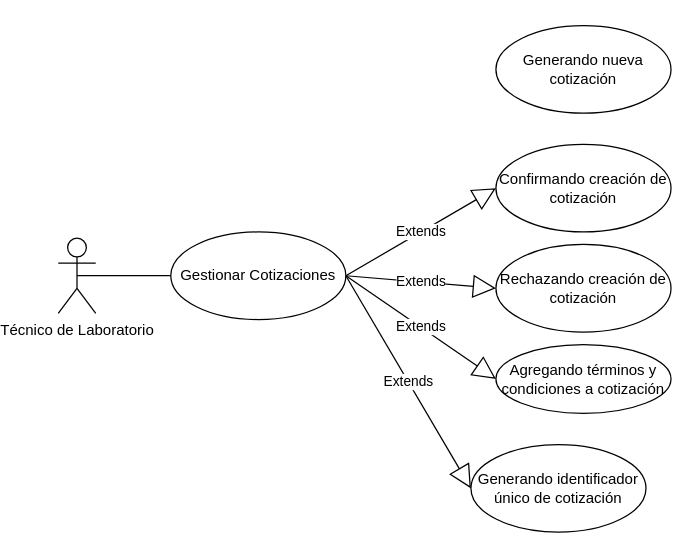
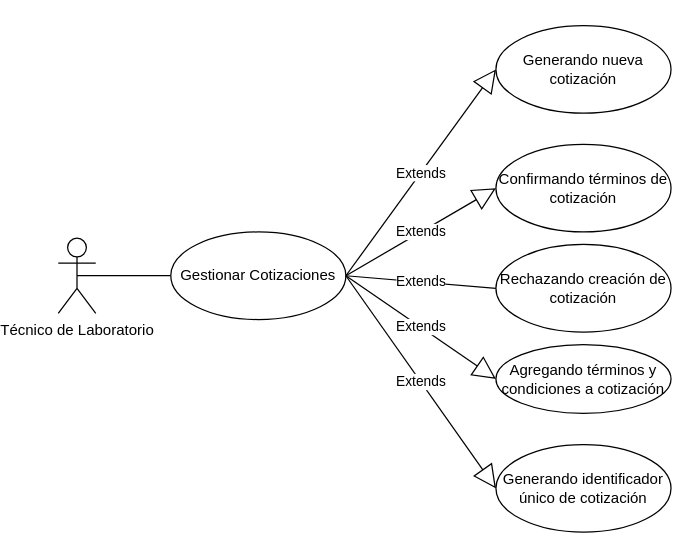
+ <mxCell id="10" value="Extends" style="endArrow=block;endSize=16;endFill=0;html=1;rounded=0;exitX=1;exitY=0.5;exitDx=0;exitDy=0;entryX=0;entryY=0.5;entryDx=0;entryDy=0;" edge="1" parent="1" source="4" target="5"><mxGeometry width="160" relative="1" as="geometry"><mxPoint x="280" y="335" as="sourcePoint" /><mxPoint x="440" y="335" as="targetPoint" /></mxGeometry></mxCell>
- <mxCell id="6" value="Confirmando creación de cotización" style="ellipse;whiteSpace=wrap;html=1;" vertex="1" parent="1"><mxGeometry x="370" y="115" width="140" height="70" as="geometry" /></mxCell>
+ <mxCell id="6" value="Confirmando términos de cotización" style="ellipse;whiteSpace=wrap;html=1;" vertex="1" parent="1"><mxGeometry x="370" y="115" width="140" height="70" as="geometry" /></mxCell>
- <mxCell id="13" value="Extends" style="endArrow=block;endSize=16;endFill=0;html=1;rounded=0;exitX=1;exitY=0.5;exitDx=0;exitDy=0;entryX=0;entryY=0.5;entryDx=0;entryDy=0;" edge="1" parent="1" source="4" target="7"><mxGeometry width="160" relative="1" as="geometry"><mxPoint x="100" y="-95" as="sourcePoint" /><mxPoint x="260" y="-95" as="targetPoint" /></mxGeometry></mxCell>
+ <mxCell id="13" value="Extends" style="endArrow=none;endSize=16;endFill=0;html=1;rounded=0;exitX=1;exitY=0.5;exitDx=0;exitDy=0;entryX=0;entryY=0.5;entryDx=0;entryDy=0;" edge="1" parent="1" source="4" target="7"><mxGeometry width="160" relative="1" as="geometry"><mxPoint x="100" y="-95" as="sourcePoint" /><mxPoint x="260" y="-95" as="targetPoint" /></mxGeometry></mxCell>
- <mxCell id="9" value="Generando identificador único de cotización" style="ellipse;whiteSpace=wrap;html=1;" vertex="1" parent="1"><mxGeometry x="350" y="355" width="140" height="70" as="geometry" /></mxCell>
+ <mxCell id="9" value="Generando identificador único de cotización" style="ellipse;whiteSpace=wrap;html=1;" vertex="1" parent="1"><mxGeometry x="370" y="355" width="140" height="70" as="geometry" /></mxCell>
